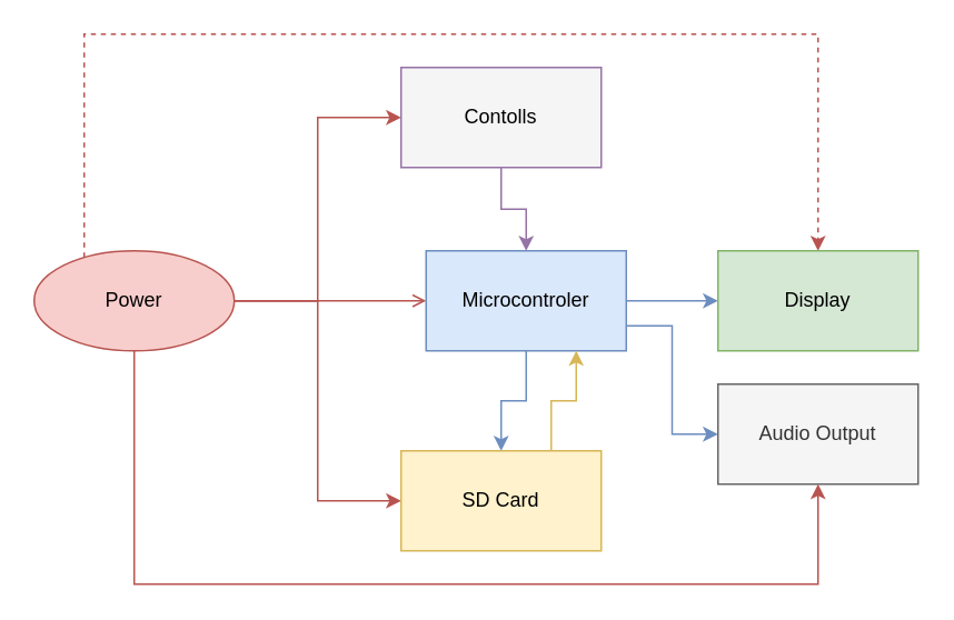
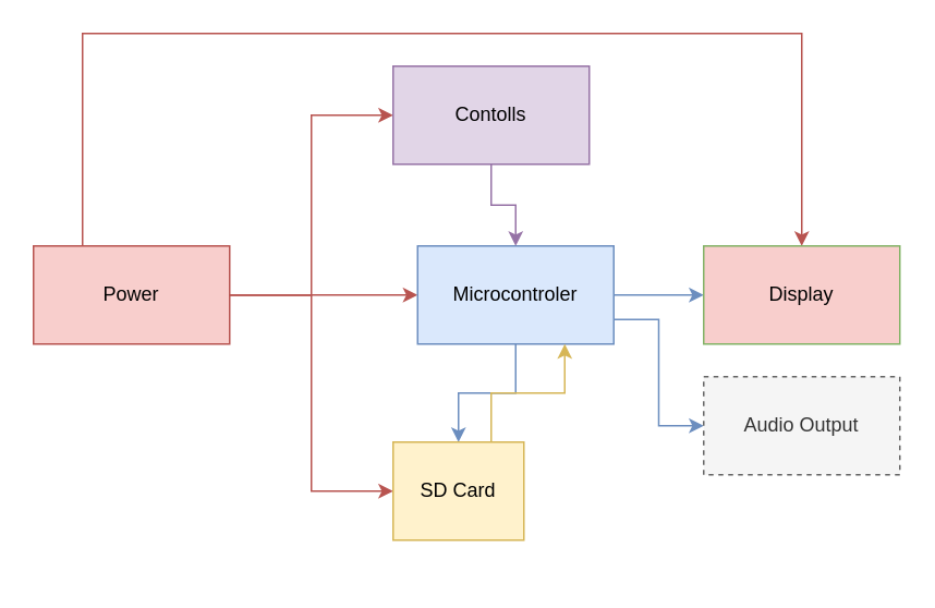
- <mxCell id="6" style="edgeStyle=orthogonalEdgeStyle;rounded=0;orthogonalLoop=1;jettySize=auto;html=1;entryX=0.5;entryY=0;entryDx=0;entryDy=0;fillColor=#f8cecc;strokeColor=#b85450;dashed=1;" edge="1" parent="1" source="7" target="14"><mxGeometry relative="1" as="geometry"><mxPoint x="80" y="-20" as="targetPoint" /><Array as="points"><mxPoint x="50" y="20" /><mxPoint x="490" y="20" /></Array></mxGeometry></mxCell>
+ <mxCell id="6" style="edgeStyle=orthogonalEdgeStyle;rounded=0;orthogonalLoop=1;jettySize=auto;html=1;entryX=0.5;entryY=0;entryDx=0;entryDy=0;fillColor=#f8cecc;strokeColor=#b85450;" edge="1" parent="1" source="7" target="14"><mxGeometry relative="1" as="geometry"><mxPoint x="80" y="-20" as="targetPoint" /><Array as="points"><mxPoint x="50" y="20" /><mxPoint x="490" y="20" /></Array></mxGeometry></mxCell>
- <mxCell id="13" value="Contolls" style="rounded=0;whiteSpace=wrap;html=1;fillColor=#f5f5f5;strokeColor=#9673a6;" vertex="1" parent="1"><mxGeometry x="240" y="40" width="120" height="60" as="geometry" /></mxCell>
+ <mxCell id="13" value="Contolls" style="rounded=0;whiteSpace=wrap;html=1;fillColor=#e1d5e7;strokeColor=#9673a6;" vertex="1" parent="1"><mxGeometry x="240" y="40" width="120" height="60" as="geometry" /></mxCell>
- <mxCell id="7" value="Power" style="ellipse;whiteSpace=wrap;html=1;fillColor=#f8cecc;strokeColor=#b85450;" vertex="1" parent="1"><mxGeometry x="20" y="150" width="120" height="60" as="geometry" /></mxCell>
+ <mxCell id="7" value="Power" style="rounded=0;whiteSpace=wrap;html=1;fillColor=#f8cecc;strokeColor=#b85450;" vertex="1" parent="1"><mxGeometry x="20" y="150" width="120" height="60" as="geometry" /></mxCell>
- <mxCell id="2" style="edgeStyle=orthogonalEdgeStyle;rounded=0;orthogonalLoop=1;jettySize=auto;html=1;entryX=0;entryY=0.5;entryDx=0;entryDy=0;fillColor=#f8cecc;strokeColor=#b85450;endArrow=open;" edge="1" parent="1" source="7" target="11"><mxGeometry relative="1" as="geometry" /></mxCell>
+ <mxCell id="2" style="edgeStyle=orthogonalEdgeStyle;rounded=0;orthogonalLoop=1;jettySize=auto;html=1;entryX=0;entryY=0.5;entryDx=0;entryDy=0;fillColor=#f8cecc;strokeColor=#b85450;" edge="1" parent="1" source="7" target="11"><mxGeometry relative="1" as="geometry" /></mxCell>
- <mxCell id="14" value="Display" style="rounded=0;whiteSpace=wrap;html=1;fillColor=#d5e8d4;strokeColor=#82b366;" vertex="1" parent="1"><mxGeometry x="430" y="150" width="120" height="60" as="geometry" /></mxCell>
+ <mxCell id="14" value="Display" style="rounded=0;whiteSpace=wrap;html=1;fillColor=#f8cecc;strokeColor=#82b366;" vertex="1" parent="1"><mxGeometry x="430" y="150" width="120" height="60" as="geometry" /></mxCell>
- <mxCell id="15" value="Audio Output" style="rounded=0;whiteSpace=wrap;html=1;fillColor=#f5f5f5;fontColor=#333333;strokeColor=#666666;" vertex="1" parent="1"><mxGeometry x="430" y="230" width="120" height="60" as="geometry" /></mxCell>
+ <mxCell id="15" value="Audio Output" style="rounded=0;whiteSpace=wrap;html=1;fillColor=#f5f5f5;fontColor=#333333;strokeColor=#666666;dashed=1;" vertex="1" parent="1"><mxGeometry x="430" y="230" width="120" height="60" as="geometry" /></mxCell>
- <mxCell id="17" value="SD Card" style="rounded=0;whiteSpace=wrap;html=1;fillColor=#fff2cc;strokeColor=#d6b656;" vertex="1" parent="1"><mxGeometry x="240" y="270" width="120" height="60" as="geometry" /></mxCell>
+ <mxCell id="17" value="SD Card" style="rounded=0;whiteSpace=wrap;html=1;fillColor=#fff2cc;strokeColor=#d6b656;" vertex="1" parent="1"><mxGeometry x="240" y="270" width="80" height="60" as="geometry" /></mxCell>
- <mxCell id="5" style="edgeStyle=orthogonalEdgeStyle;rounded=0;orthogonalLoop=1;jettySize=auto;html=1;fillColor=#f8cecc;strokeColor=#b85450;entryX=0.5;entryY=1;entryDx=0;entryDy=0;" edge="1" parent="1" source="7" target="15"><mxGeometry relative="1" as="geometry"><mxPoint x="480" y="370" as="targetPoint" /><Array as="points"><mxPoint x="80" y="350" /><mxPoint x="490" y="350" /></Array></mxGeometry></mxCell>
